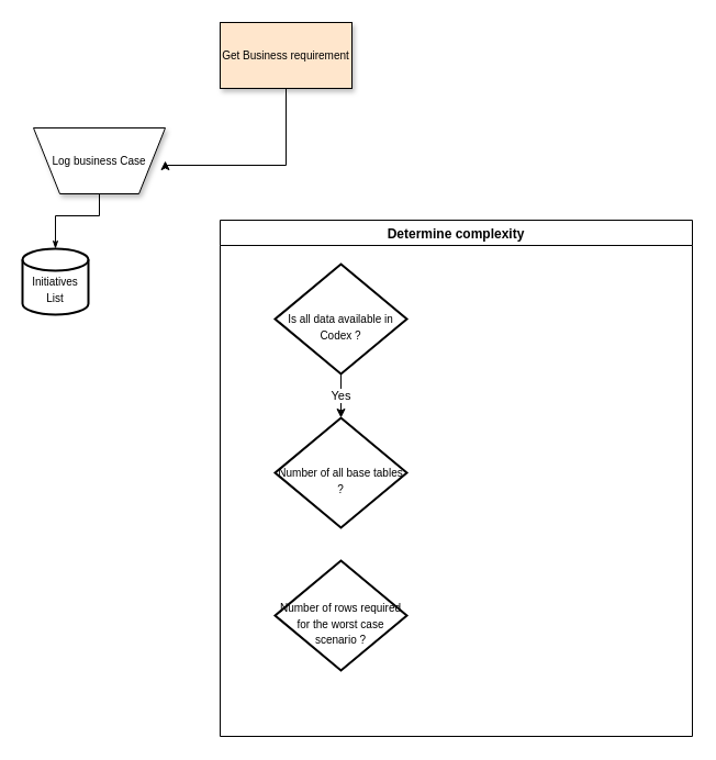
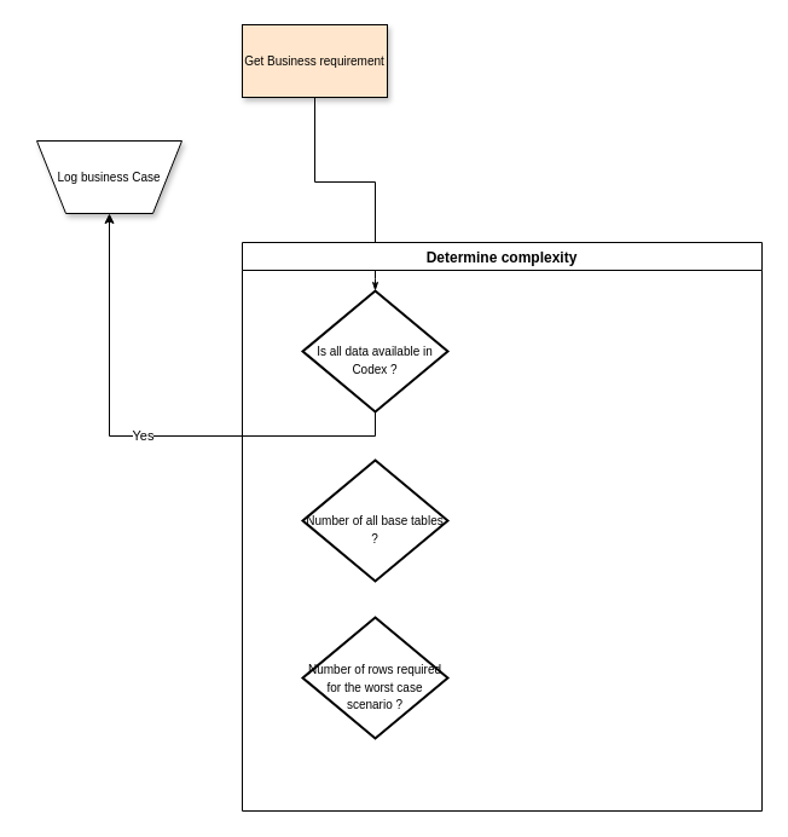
- <mxCell id="5" style="edgeStyle=orthogonalEdgeStyle;rounded=0;orthogonalLoop=1;jettySize=auto;html=1;entryX=1;entryY=0.5;entryDx=0;entryDy=0;exitX=0.5;exitY=1;exitDx=0;exitDy=0;" edge="1" parent="1" source="6" target="3"><mxGeometry relative="1" as="geometry"><Array as="points"><mxPoint x="260" y="150" /><mxPoint x="150" y="150" /></Array></mxGeometry></mxCell>
+ <mxCell id="4" style="edgeStyle=orthogonalEdgeStyle;rounded=0;html=1;labelBackgroundColor=none;startSize=5;endArrow=classicThin;endFill=1;endSize=5;jettySize=auto;orthogonalLoop=1;strokeColor=#000000;strokeWidth=1;fontFamily=Verdana;fontSize=8;fontColor=#000000;exitX=0.5;exitY=1;exitDx=0;exitDy=0;entryX=0.5;entryY=0;entryDx=0;entryDy=0;entryPerimeter=0;" parent="1" source="6" target="10" edge="1"><mxGeometry relative="1" as="geometry"><Array as="points"><mxPoint x="260" y="150" /><mxPoint x="310" y="150" /><mxPoint x="310" y="230" /></Array></mxGeometry></mxCell>
- <mxCell id="2" style="edgeStyle=orthogonalEdgeStyle;rounded=0;html=1;labelBackgroundColor=none;startSize=5;endArrow=classicThin;endFill=1;endSize=5;jettySize=auto;orthogonalLoop=1;strokeColor=#000000;strokeWidth=1;fontFamily=Verdana;fontSize=8;fontColor=#000000;entryX=0.5;entryY=0;entryDx=0;entryDy=0;entryPerimeter=0;" parent="1" source="3" target="7" edge="1"><mxGeometry relative="1" as="geometry"><Array as="points"><mxPoint x="90" y="196" /><mxPoint x="50" y="196" /></Array></mxGeometry></mxCell>
- <mxCell id="7" value="&lt;div&gt;&lt;font style=&quot;font-size: 10px&quot; face=&quot;Arial&quot;&gt;&lt;br&gt;&lt;/font&gt;&lt;/div&gt;&lt;div&gt;&lt;font style=&quot;font-size: 10px&quot; face=&quot;Arial&quot;&gt;Initiatives List&lt;/font&gt;&lt;/div&gt;" style="strokeWidth=2;html=1;shape=mxgraph.flowchart.database;whiteSpace=wrap;fontFamily=Arial;" vertex="1" parent="1"><mxGeometry x="20" y="226" width="60" height="60" as="geometry" /></mxCell>
- <mxCell id="9" value="Yes" style="edgeStyle=orthogonalEdgeStyle;rounded=0;orthogonalLoop=1;jettySize=auto;html=1;exitX=0.5;exitY=1;exitDx=0;exitDy=0;exitPerimeter=0;entryX=0.5;entryY=0;entryDx=0;entryDy=0;entryPerimeter=0;" edge="1" parent="8" source="10" target="11"><mxGeometry relative="1" as="geometry" /></mxCell>
+ <mxCell id="9" value="Yes" style="edgeStyle=orthogonalEdgeStyle;rounded=0;orthogonalLoop=1;jettySize=auto;html=1;exitX=0.5;exitY=1;exitDx=0;exitDy=0;exitPerimeter=0;" edge="1" parent="8" source="10" target="3"><mxGeometry relative="1" as="geometry" /></mxCell>
